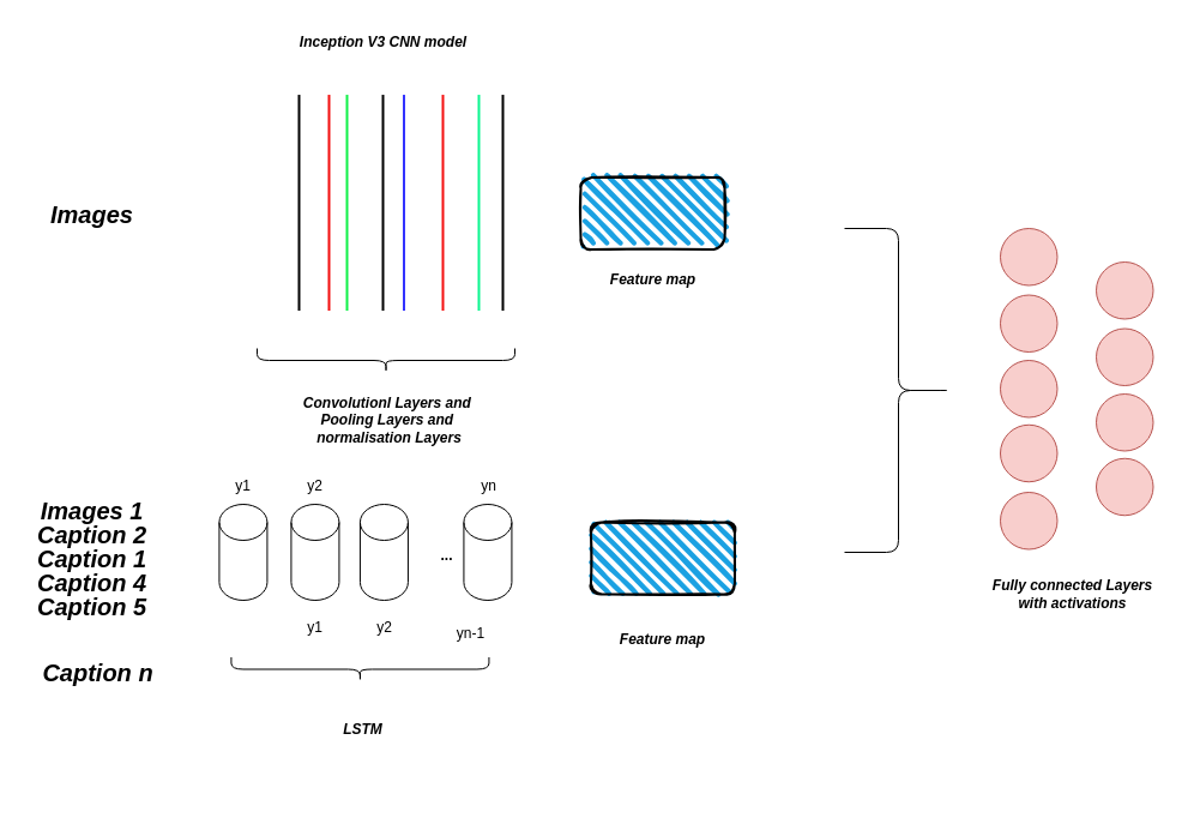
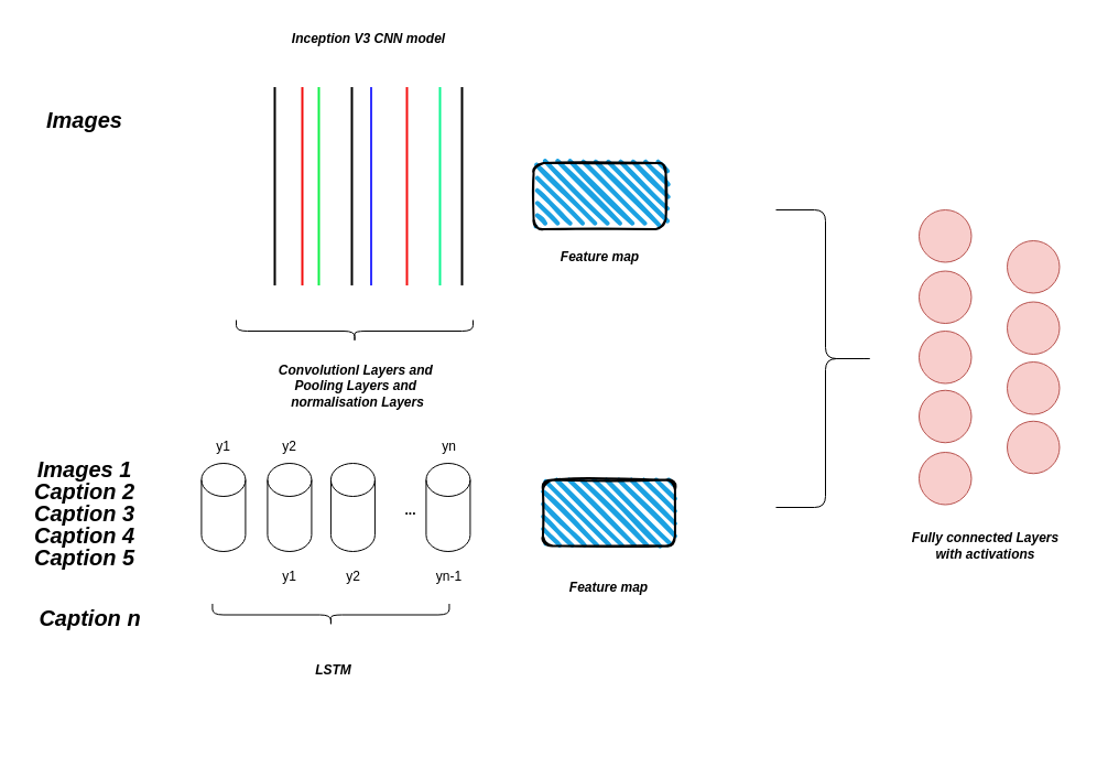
- <mxCell id="9" value="&lt;i&gt;&lt;b&gt;Inception V3 CNN model&lt;/b&gt;&lt;/i&gt;" style="text;html=1;align=center;verticalAlign=middle;resizable=0;points=[];autosize=1;strokeColor=none;fillColor=none;" vertex="1" parent="1"><mxGeometry x="239" y="20" width="160" height="30" as="geometry" /></mxCell>
+ <mxCell id="9" value="&lt;i&gt;&lt;b&gt;Inception V3 CNN model&lt;/b&gt;&lt;/i&gt;" style="text;html=1;align=center;verticalAlign=middle;resizable=0;points=[];autosize=1;strokeColor=none;fillColor=none;" vertex="1" parent="1"><mxGeometry x="254" y="20" width="160" height="30" as="geometry" /></mxCell>
- <mxCell id="36" value="&lt;b&gt;&lt;i&gt;&lt;font style=&quot;font-size: 20px;&quot;&gt;Images&lt;/font&gt;&lt;/i&gt;&lt;/b&gt;" style="text;html=1;align=center;verticalAlign=middle;resizable=0;points=[];autosize=1;strokeColor=none;fillColor=none;strokeWidth=1;" vertex="1" parent="1"><mxGeometry x="30.56" y="157.5" width="90" height="40" as="geometry" /></mxCell>
+ <mxCell id="36" value="&lt;b&gt;&lt;i&gt;&lt;font style=&quot;font-size: 20px;&quot;&gt;Images&lt;/font&gt;&lt;/i&gt;&lt;/b&gt;" style="text;html=1;align=center;verticalAlign=middle;resizable=0;points=[];autosize=1;strokeColor=none;fillColor=none;strokeWidth=1;" vertex="1" parent="1"><mxGeometry x="30.56" y="87.5" width="90" height="40" as="geometry" /></mxCell>
- <mxCell id="17" value="&lt;i&gt;&lt;b&gt;&lt;font style=&quot;font-size: 20px;&quot;&gt;Caption 1&lt;/font&gt;&lt;/b&gt;&lt;/i&gt;" style="text;html=1;align=center;verticalAlign=middle;resizable=0;points=[];autosize=1;strokeColor=none;fillColor=none;" vertex="1" parent="1"><mxGeometry x="20.56" y="445" width="110" height="40" as="geometry" /></mxCell>
+ <mxCell id="17" value="&lt;i&gt;&lt;b&gt;&lt;font style=&quot;font-size: 20px;&quot;&gt;Caption 3&lt;/font&gt;&lt;/b&gt;&lt;/i&gt;" style="text;html=1;align=center;verticalAlign=middle;resizable=0;points=[];autosize=1;strokeColor=none;fillColor=none;" vertex="1" parent="1"><mxGeometry x="20.56" y="445" width="110" height="40" as="geometry" /></mxCell>
- <mxCell id="30" value="yn-1" style="text;html=1;align=center;verticalAlign=middle;resizable=0;points=[];autosize=1;strokeColor=none;fillColor=none;" vertex="1" parent="1"><mxGeometry x="367.43" y="513" width="50" height="30" as="geometry" /></mxCell>
+ <mxCell id="30" value="yn-1" style="text;html=1;align=center;verticalAlign=middle;resizable=0;points=[];autosize=1;strokeColor=none;fillColor=none;" vertex="1" parent="1"><mxGeometry x="382.43" y="508" width="50" height="30" as="geometry" /></mxCell>
